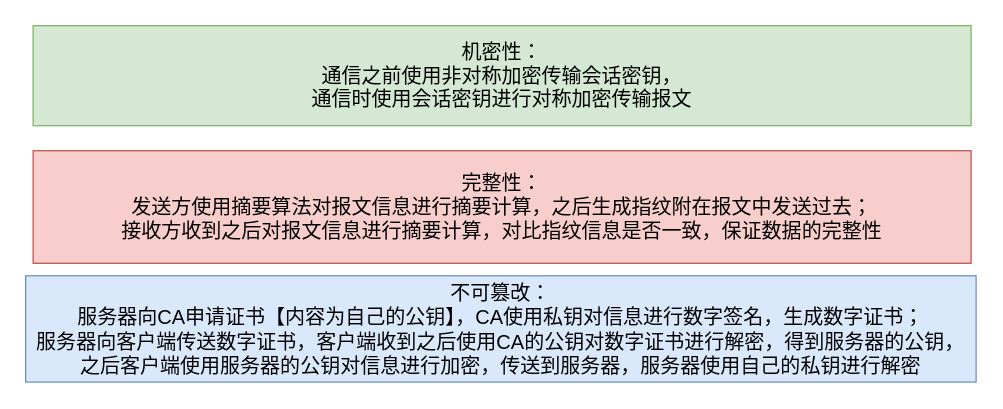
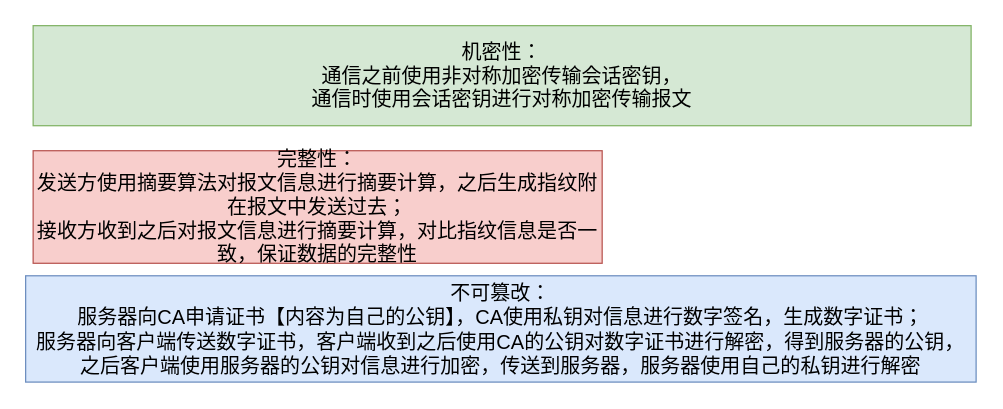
- <mxCell id="3" value="完整性：&lt;br&gt;发送方使用摘要算法对报文信息进行摘要计算，之后生成指纹附在报文中发送过去；&lt;br&gt;接收方收到之后对报文信息进行摘要计算，对比指纹信息是否一致，保证数据的完整性" style="text;html=1;strokeColor=#b85450;fillColor=#f8cecc;align=center;verticalAlign=middle;whiteSpace=wrap;rounded=0;fontSize=16;" vertex="1" parent="1"><mxGeometry x="26" y="120" width="750" height="90" as="geometry" /></mxCell>
+ <mxCell id="3" value="完整性：&lt;br&gt;发送方使用摘要算法对报文信息进行摘要计算，之后生成指纹附在报文中发送过去；&lt;br&gt;接收方收到之后对报文信息进行摘要计算，对比指纹信息是否一致，保证数据的完整性" style="text;html=1;strokeColor=#b85450;fillColor=#f8cecc;align=center;verticalAlign=middle;whiteSpace=wrap;rounded=0;fontSize=16;" vertex="1" parent="1"><mxGeometry x="26" y="120" width="455" height="90" as="geometry" /></mxCell>
